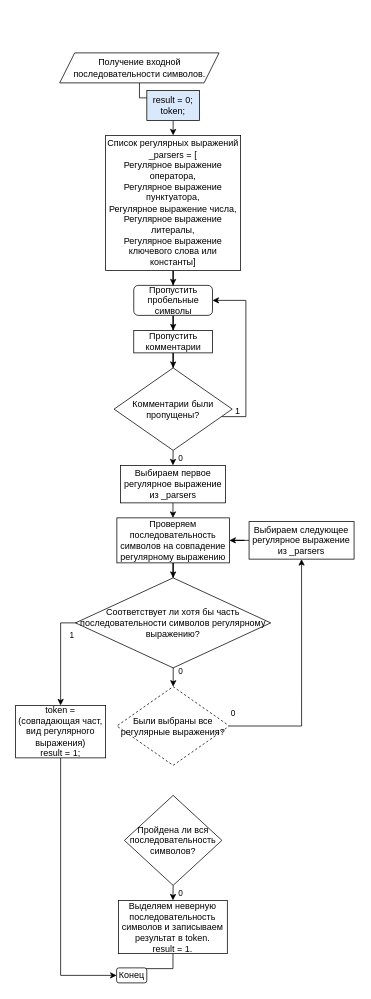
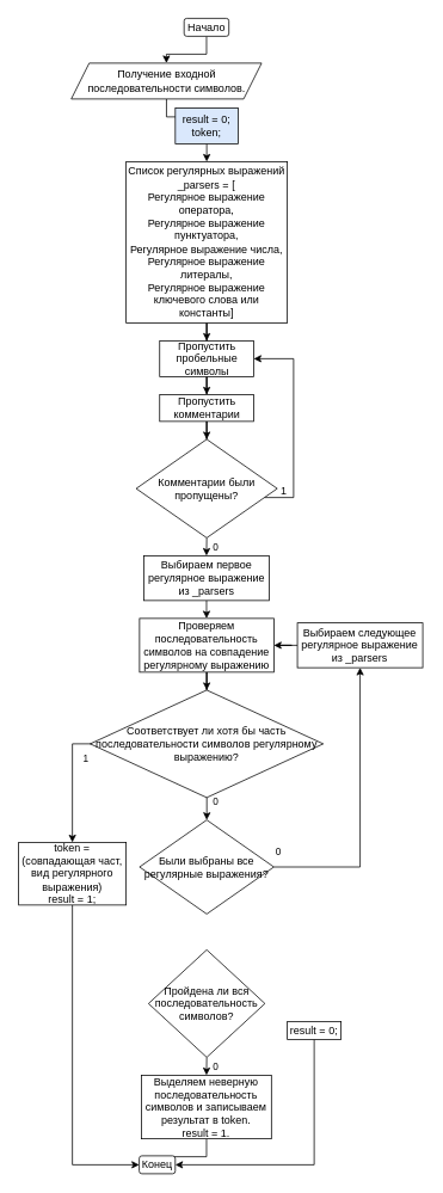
+ <mxCell id="3" value="Начало" style="rounded=1;whiteSpace=wrap;html=1;" vertex="1" parent="1"><mxGeometry x="204.75" y="20" width="50" height="20" as="geometry" /></mxCell>
+ <mxCell id="2" style="edgeStyle=orthogonalEdgeStyle;rounded=0;orthogonalLoop=1;jettySize=auto;html=1;entryX=0.5;entryY=0;entryDx=0;entryDy=0;" edge="1" parent="1" source="3" target="5"><mxGeometry relative="1" as="geometry"><Array as="points" /></mxGeometry></mxCell>
- <mxCell id="7" value="Пропустить пробельные символы" style="whiteSpace=wrap;html=1;rounded=1;" vertex="1" parent="1"><mxGeometry x="177.5" y="380" width="105" height="40" as="geometry" /></mxCell>
+ <mxCell id="7" value="Пропустить пробельные символы" style="rounded=0;whiteSpace=wrap;html=1;" vertex="1" parent="1"><mxGeometry x="177.5" y="380" width="105" height="40" as="geometry" /></mxCell>
- <mxCell id="26" value="Были выбраны все регулярные выражения?" style="rhombus;whiteSpace=wrap;html=1;dashed=1;" vertex="1" parent="1"><mxGeometry x="155" y="915" width="150" height="105" as="geometry" /></mxCell>
+ <mxCell id="26" value="Были выбраны все регулярные выражения?" style="rhombus;whiteSpace=wrap;html=1;" vertex="1" parent="1"><mxGeometry x="155" y="915" width="150" height="105" as="geometry" /></mxCell>
+ <mxCell id="34" value="result = 0;" style="rounded=0;whiteSpace=wrap;html=1;" vertex="1" parent="1"><mxGeometry x="320" y="1140" width="60" height="20" as="geometry" /></mxCell>
+ <mxCell id="33" style="edgeStyle=orthogonalEdgeStyle;rounded=0;orthogonalLoop=1;jettySize=auto;html=1;entryX=1;entryY=0.5;entryDx=0;entryDy=0;" edge="1" parent="1" source="34" target="37"><mxGeometry relative="1" as="geometry"><Array as="points"><mxPoint x="350" y="1300" /></Array></mxGeometry></mxCell>
